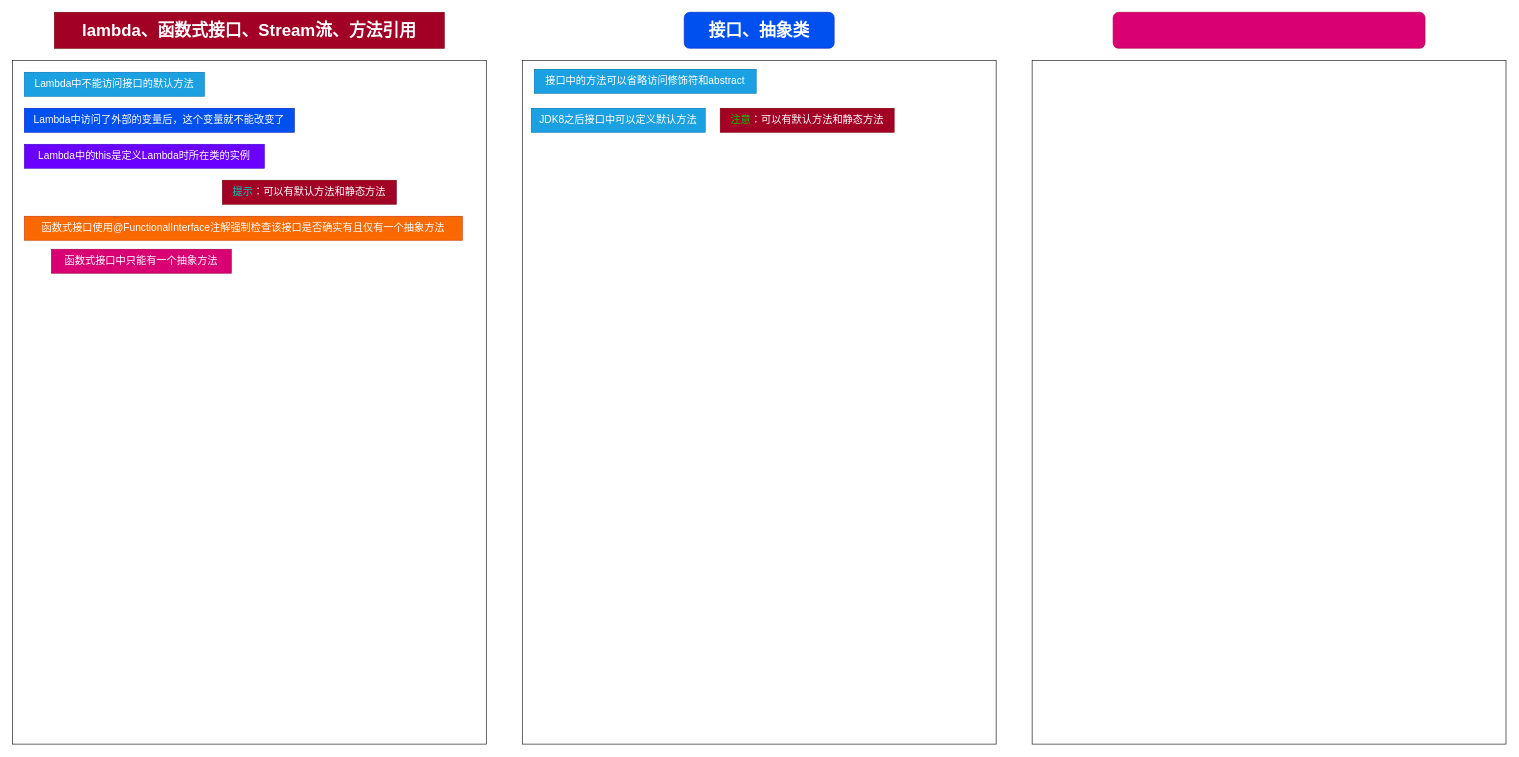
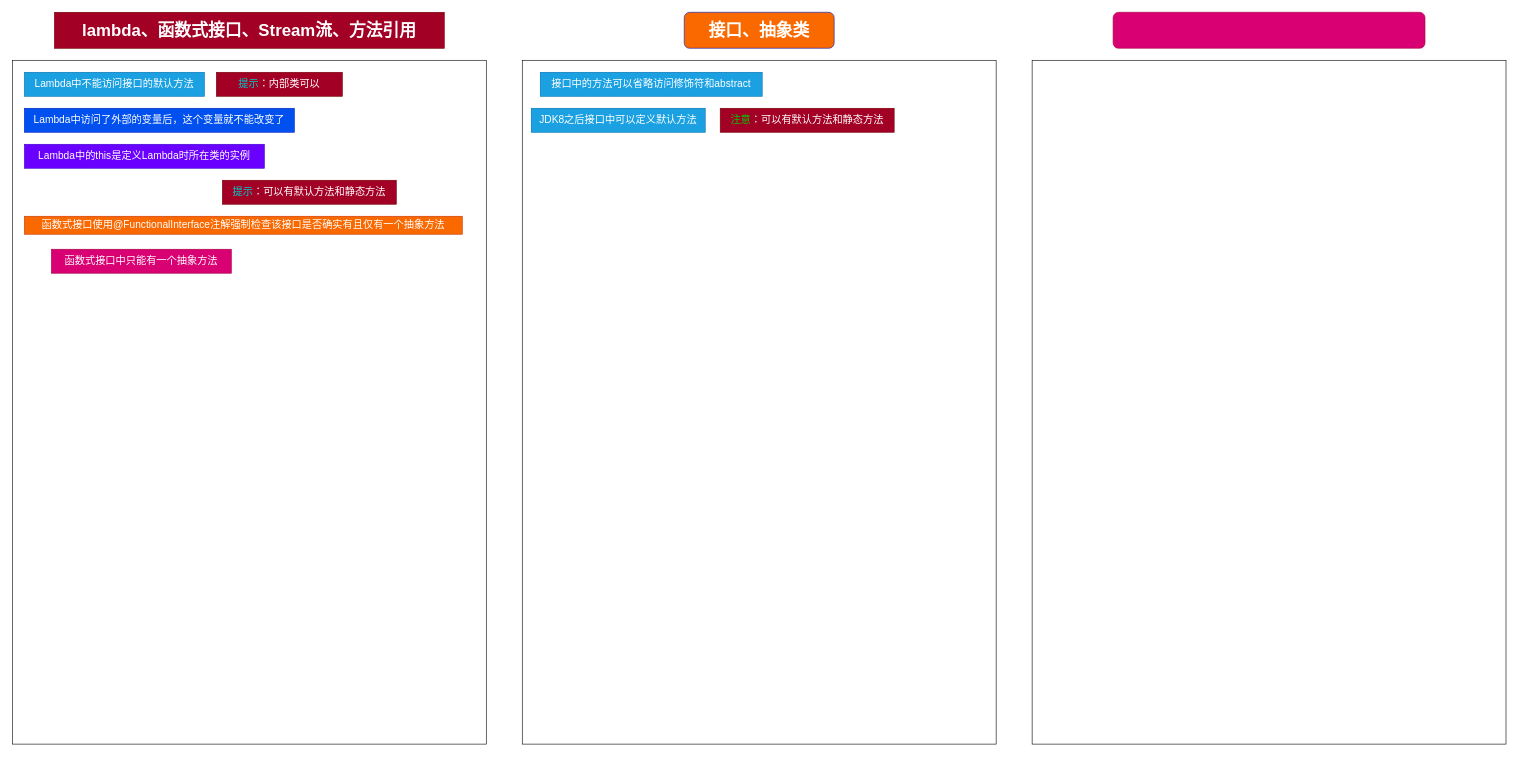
- <mxCell id="8" value="&lt;h1 class=&quot;title-article&quot; id=&quot;articleContentId&quot; style=&quot;box-sizing: border-box ; outline: 0px ; margin: 0px ; padding: 0px ; font-family: &amp;#34;pingfang sc&amp;#34; , &amp;#34;microsoft yahei&amp;#34; , &amp;#34;simhei&amp;#34; , &amp;#34;arial&amp;#34; , &amp;#34;simsun&amp;#34; ; font-size: 28px ; overflow-wrap: break-word ; word-break: break-all&quot;&gt;&lt;font color=&quot;#ffffff&quot;&gt;接口、抽象类&lt;/font&gt;&lt;/h1&gt;" style="rounded=1;whiteSpace=wrap;html=1;fillColor=#0050ef;strokeColor=#001DBC;fontColor=#ffffff;" parent="1" vertex="1"><mxGeometry x="1140" y="20" width="250" height="60" as="geometry" /></mxCell>
+ <mxCell id="8" value="&lt;h1 class=&quot;title-article&quot; id=&quot;articleContentId&quot; style=&quot;box-sizing: border-box ; outline: 0px ; margin: 0px ; padding: 0px ; font-family: &amp;#34;pingfang sc&amp;#34; , &amp;#34;microsoft yahei&amp;#34; , &amp;#34;simhei&amp;#34; , &amp;#34;arial&amp;#34; , &amp;#34;simsun&amp;#34; ; font-size: 28px ; overflow-wrap: break-word ; word-break: break-all&quot;&gt;&lt;font color=&quot;#ffffff&quot;&gt;接口、抽象类&lt;/font&gt;&lt;/h1&gt;" style="rounded=1;whiteSpace=wrap;html=1;fillColor=#fa6800;strokeColor=#001DBC;fontColor=#ffffff;" parent="1" vertex="1"><mxGeometry x="1140" y="20" width="250" height="60" as="geometry" /></mxCell>
- <mxCell id="9" value="接口中的方法可以省略访问修饰符和abstract" style="text;html=1;strokeColor=#006EAF;fillColor=#1ba1e2;align=center;verticalAlign=middle;whiteSpace=wrap;rounded=0;fontSize=17;fontColor=#ffffff;fontFamily=Helvetica;" parent="1" vertex="1"><mxGeometry x="890" y="115" width="370" height="40" as="geometry" /></mxCell>
+ <mxCell id="9" value="接口中的方法可以省略访问修饰符和abstract" style="text;html=1;strokeColor=#006EAF;fillColor=#1ba1e2;align=center;verticalAlign=middle;whiteSpace=wrap;rounded=0;fontSize=17;fontColor=#ffffff;fontFamily=Helvetica;" parent="1" vertex="1"><mxGeometry x="900" y="120" width="370" height="40" as="geometry" /></mxCell>
+ <mxCell id="16" value="&lt;font style=&quot;font-size: 17px&quot; color=&quot;#00cccc&quot;&gt;提示&lt;/font&gt;：内部类可以" style="text;html=1;strokeColor=#6F0000;fillColor=#a20025;align=center;verticalAlign=middle;whiteSpace=wrap;rounded=0;fontSize=17;fontColor=#ffffff;fontFamily=Helvetica;" vertex="1" parent="1"><mxGeometry x="360" y="120" width="210" height="40" as="geometry" /></mxCell>
- <mxCell id="17" value="函数式接口使用@FunctionalInterface注解强制检查该接口是否确实有且仅有一个抽象方法" style="text;html=1;strokeColor=#C73500;fillColor=#fa6800;align=center;verticalAlign=middle;whiteSpace=wrap;rounded=0;fontSize=17;fontColor=#ffffff;" vertex="1" parent="1"><mxGeometry x="40" y="360" width="730" height="40" as="geometry" /></mxCell>
+ <mxCell id="17" value="函数式接口使用@FunctionalInterface注解强制检查该接口是否确实有且仅有一个抽象方法" style="text;html=1;strokeColor=#C73500;fillColor=#fa6800;align=center;verticalAlign=middle;whiteSpace=wrap;rounded=0;fontSize=17;fontColor=#ffffff;" vertex="1" parent="1"><mxGeometry x="40" y="360" width="730" height="30" as="geometry" /></mxCell>
